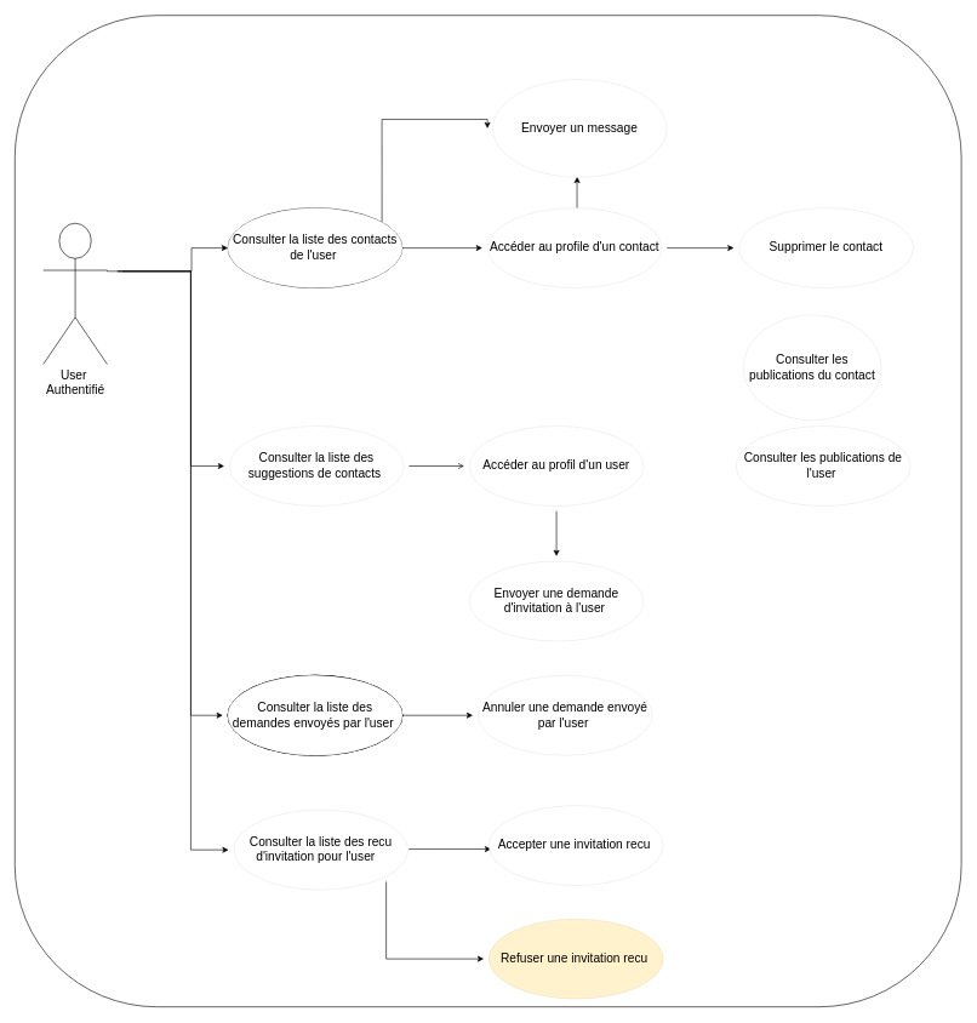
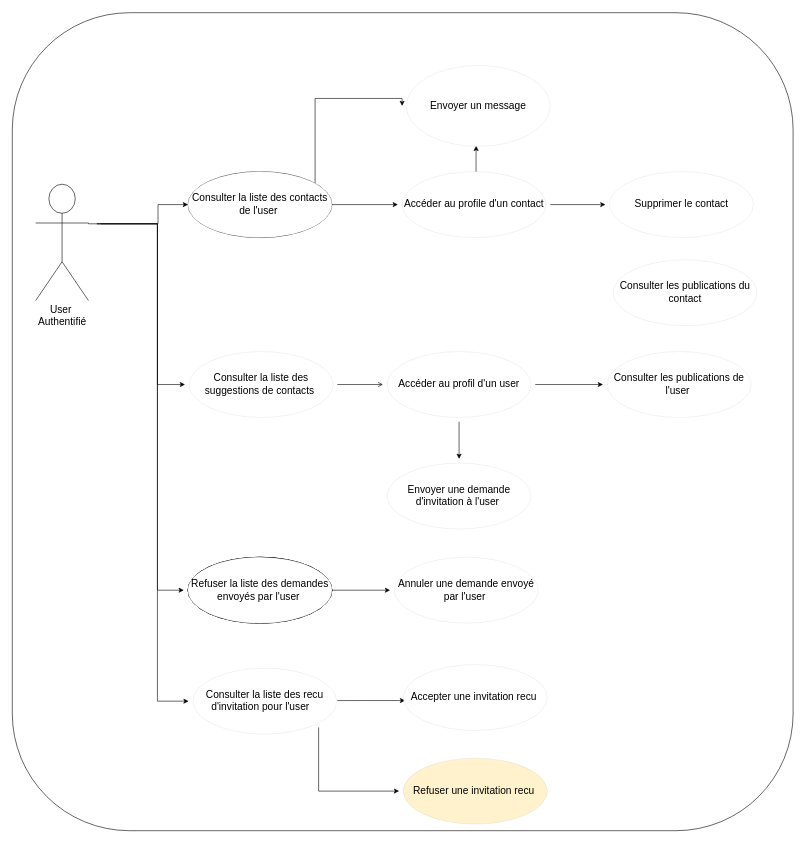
- <mxCell id="15" value="Consulter les publications du contact" style="ellipse;whiteSpace=wrap;html=1;strokeWidth=0;perimeterSpacing=7;fontSize=17;" parent="1" vertex="1"><mxGeometry x="1022" y="432" width="190" height="145" as="geometry" /></mxCell>
+ <mxCell id="15" value="Consulter les publications du contact" style="ellipse;whiteSpace=wrap;html=1;strokeWidth=0;perimeterSpacing=7;fontSize=17;" parent="1" vertex="1"><mxGeometry x="1022" y="432" width="240" height="110" as="geometry" /></mxCell>
+ <mxCell id="16" style="edgeStyle=orthogonalEdgeStyle;rounded=0;orthogonalLoop=1;jettySize=auto;html=1;exitX=1;exitY=0.5;exitDx=0;exitDy=0;fontSize=17;" parent="1" source="18" target="20" edge="1"><mxGeometry relative="1" as="geometry" /></mxCell>
- <mxCell id="25" value="Consulter la liste des demandes envoyés par l'user&amp;nbsp;" style="ellipse;whiteSpace=wrap;html=1;strokeWidth=0;perimeterSpacing=7;fontSize=17;" parent="1" vertex="1"><mxGeometry x="313" y="928" width="240" height="110" as="geometry" /></mxCell>
+ <mxCell id="25" value="Refuser la liste des demandes envoyés par l'user&amp;nbsp;" style="ellipse;whiteSpace=wrap;html=1;strokeWidth=0;perimeterSpacing=7;fontSize=17;" parent="1" vertex="1"><mxGeometry x="313" y="928" width="240" height="110" as="geometry" /></mxCell>
